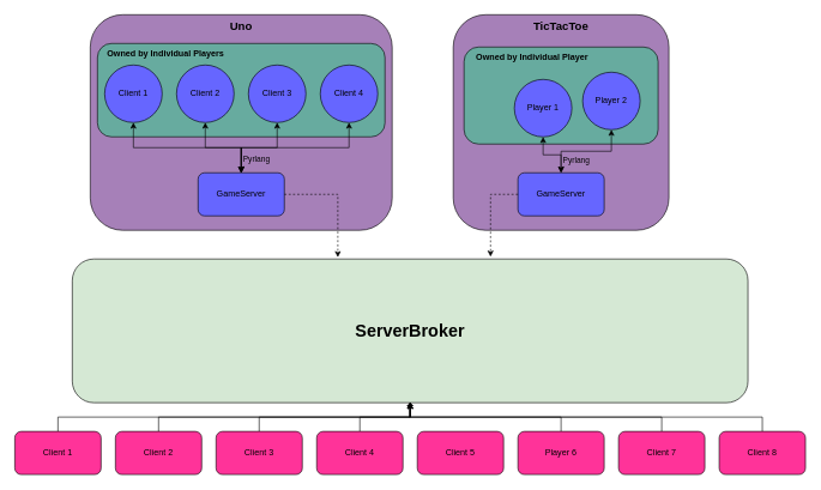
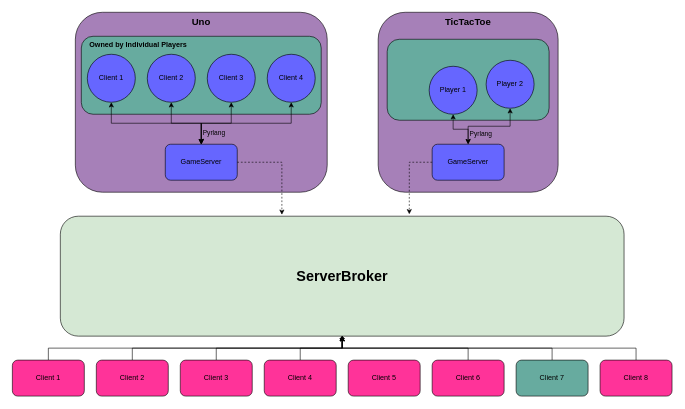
- <mxCell id="26" value="&lt;b&gt;Owned by Individual Player&lt;/b&gt;" style="text;html=1;align=center;verticalAlign=middle;whiteSpace=wrap;rounded=0;" parent="1" vertex="1"><mxGeometry x="645" y="65" width="190" height="30" as="geometry" /></mxCell>
- <mxCell id="21" value="Player 6" style="rounded=1;whiteSpace=wrap;html=1;fillColor=#FF3399;" parent="1" vertex="1"><mxGeometry x="720" y="600" width="120" height="60" as="geometry" /></mxCell>
+ <mxCell id="21" value="Client 6" style="rounded=1;whiteSpace=wrap;html=1;fillColor=#FF3399;" parent="1" vertex="1"><mxGeometry x="720" y="600" width="120" height="60" as="geometry" /></mxCell>
- <mxCell id="23" value="Client 7" style="rounded=1;whiteSpace=wrap;html=1;fillColor=#FF3399;" parent="1" vertex="1"><mxGeometry x="860" y="600" width="120" height="60" as="geometry" /></mxCell>
+ <mxCell id="23" value="Client 7" style="rounded=1;whiteSpace=wrap;html=1;fillColor=#67ab9f;" parent="1" vertex="1"><mxGeometry x="860" y="600" width="120" height="60" as="geometry" /></mxCell>
